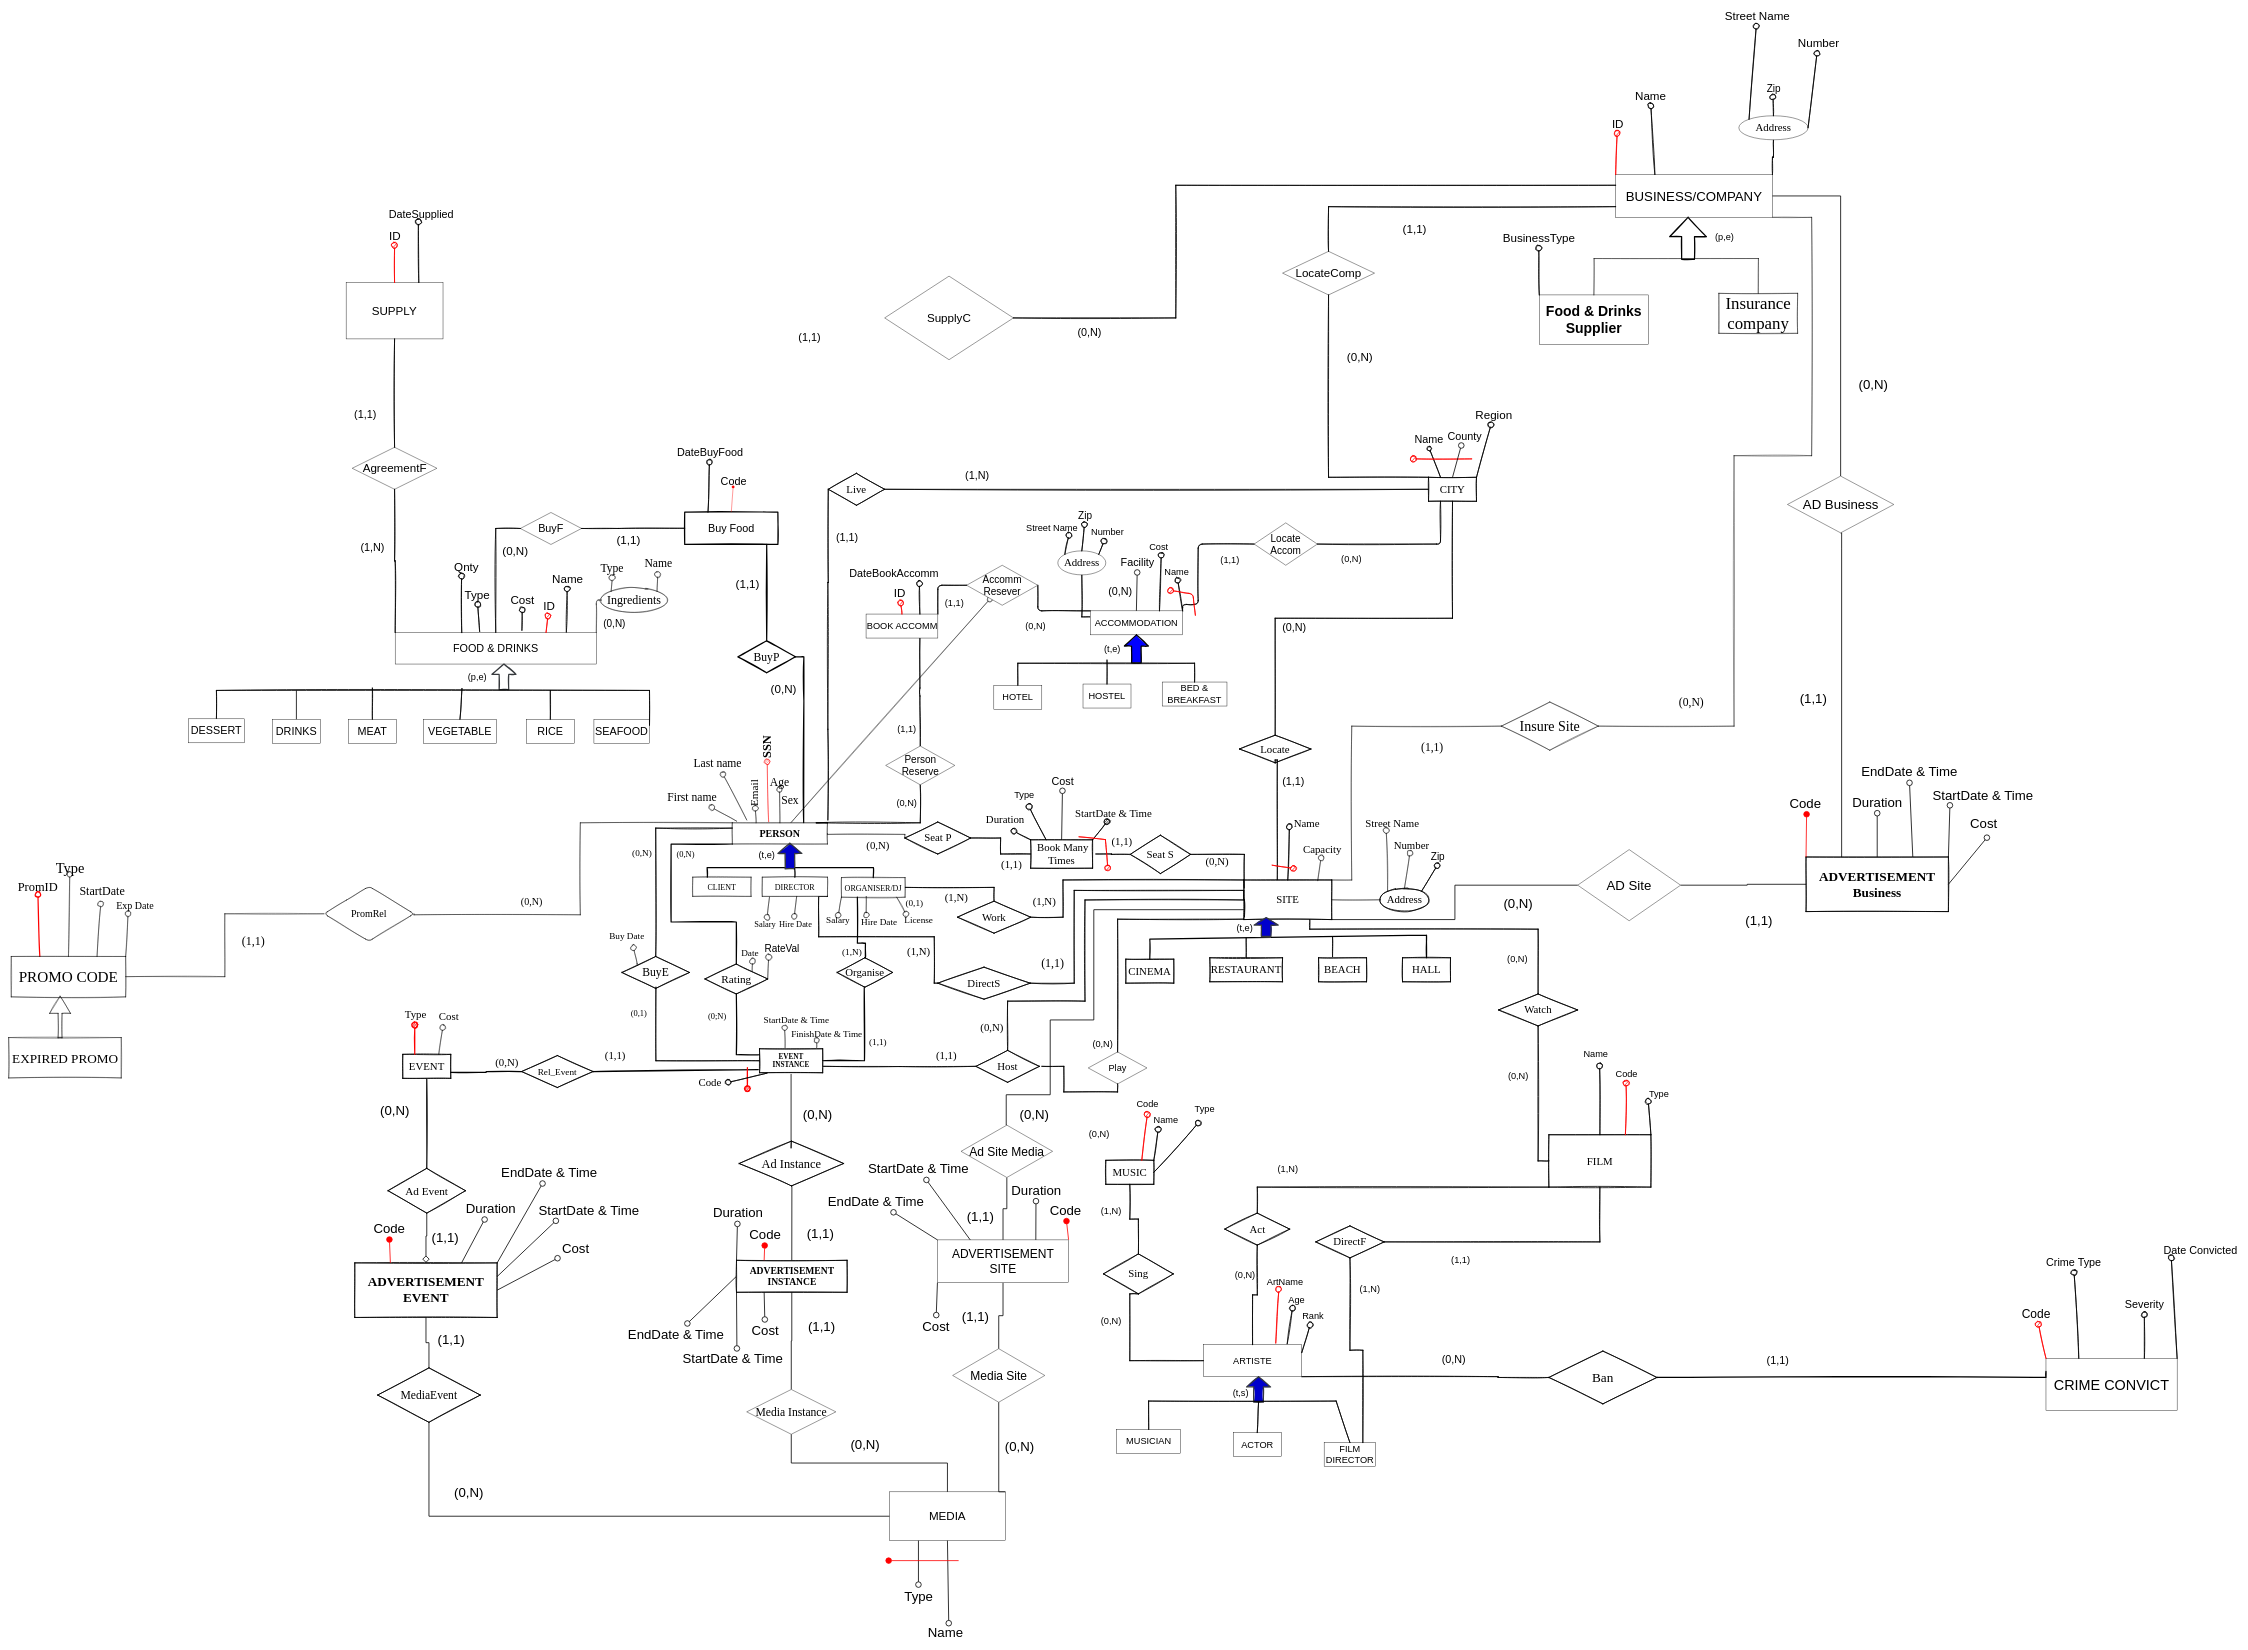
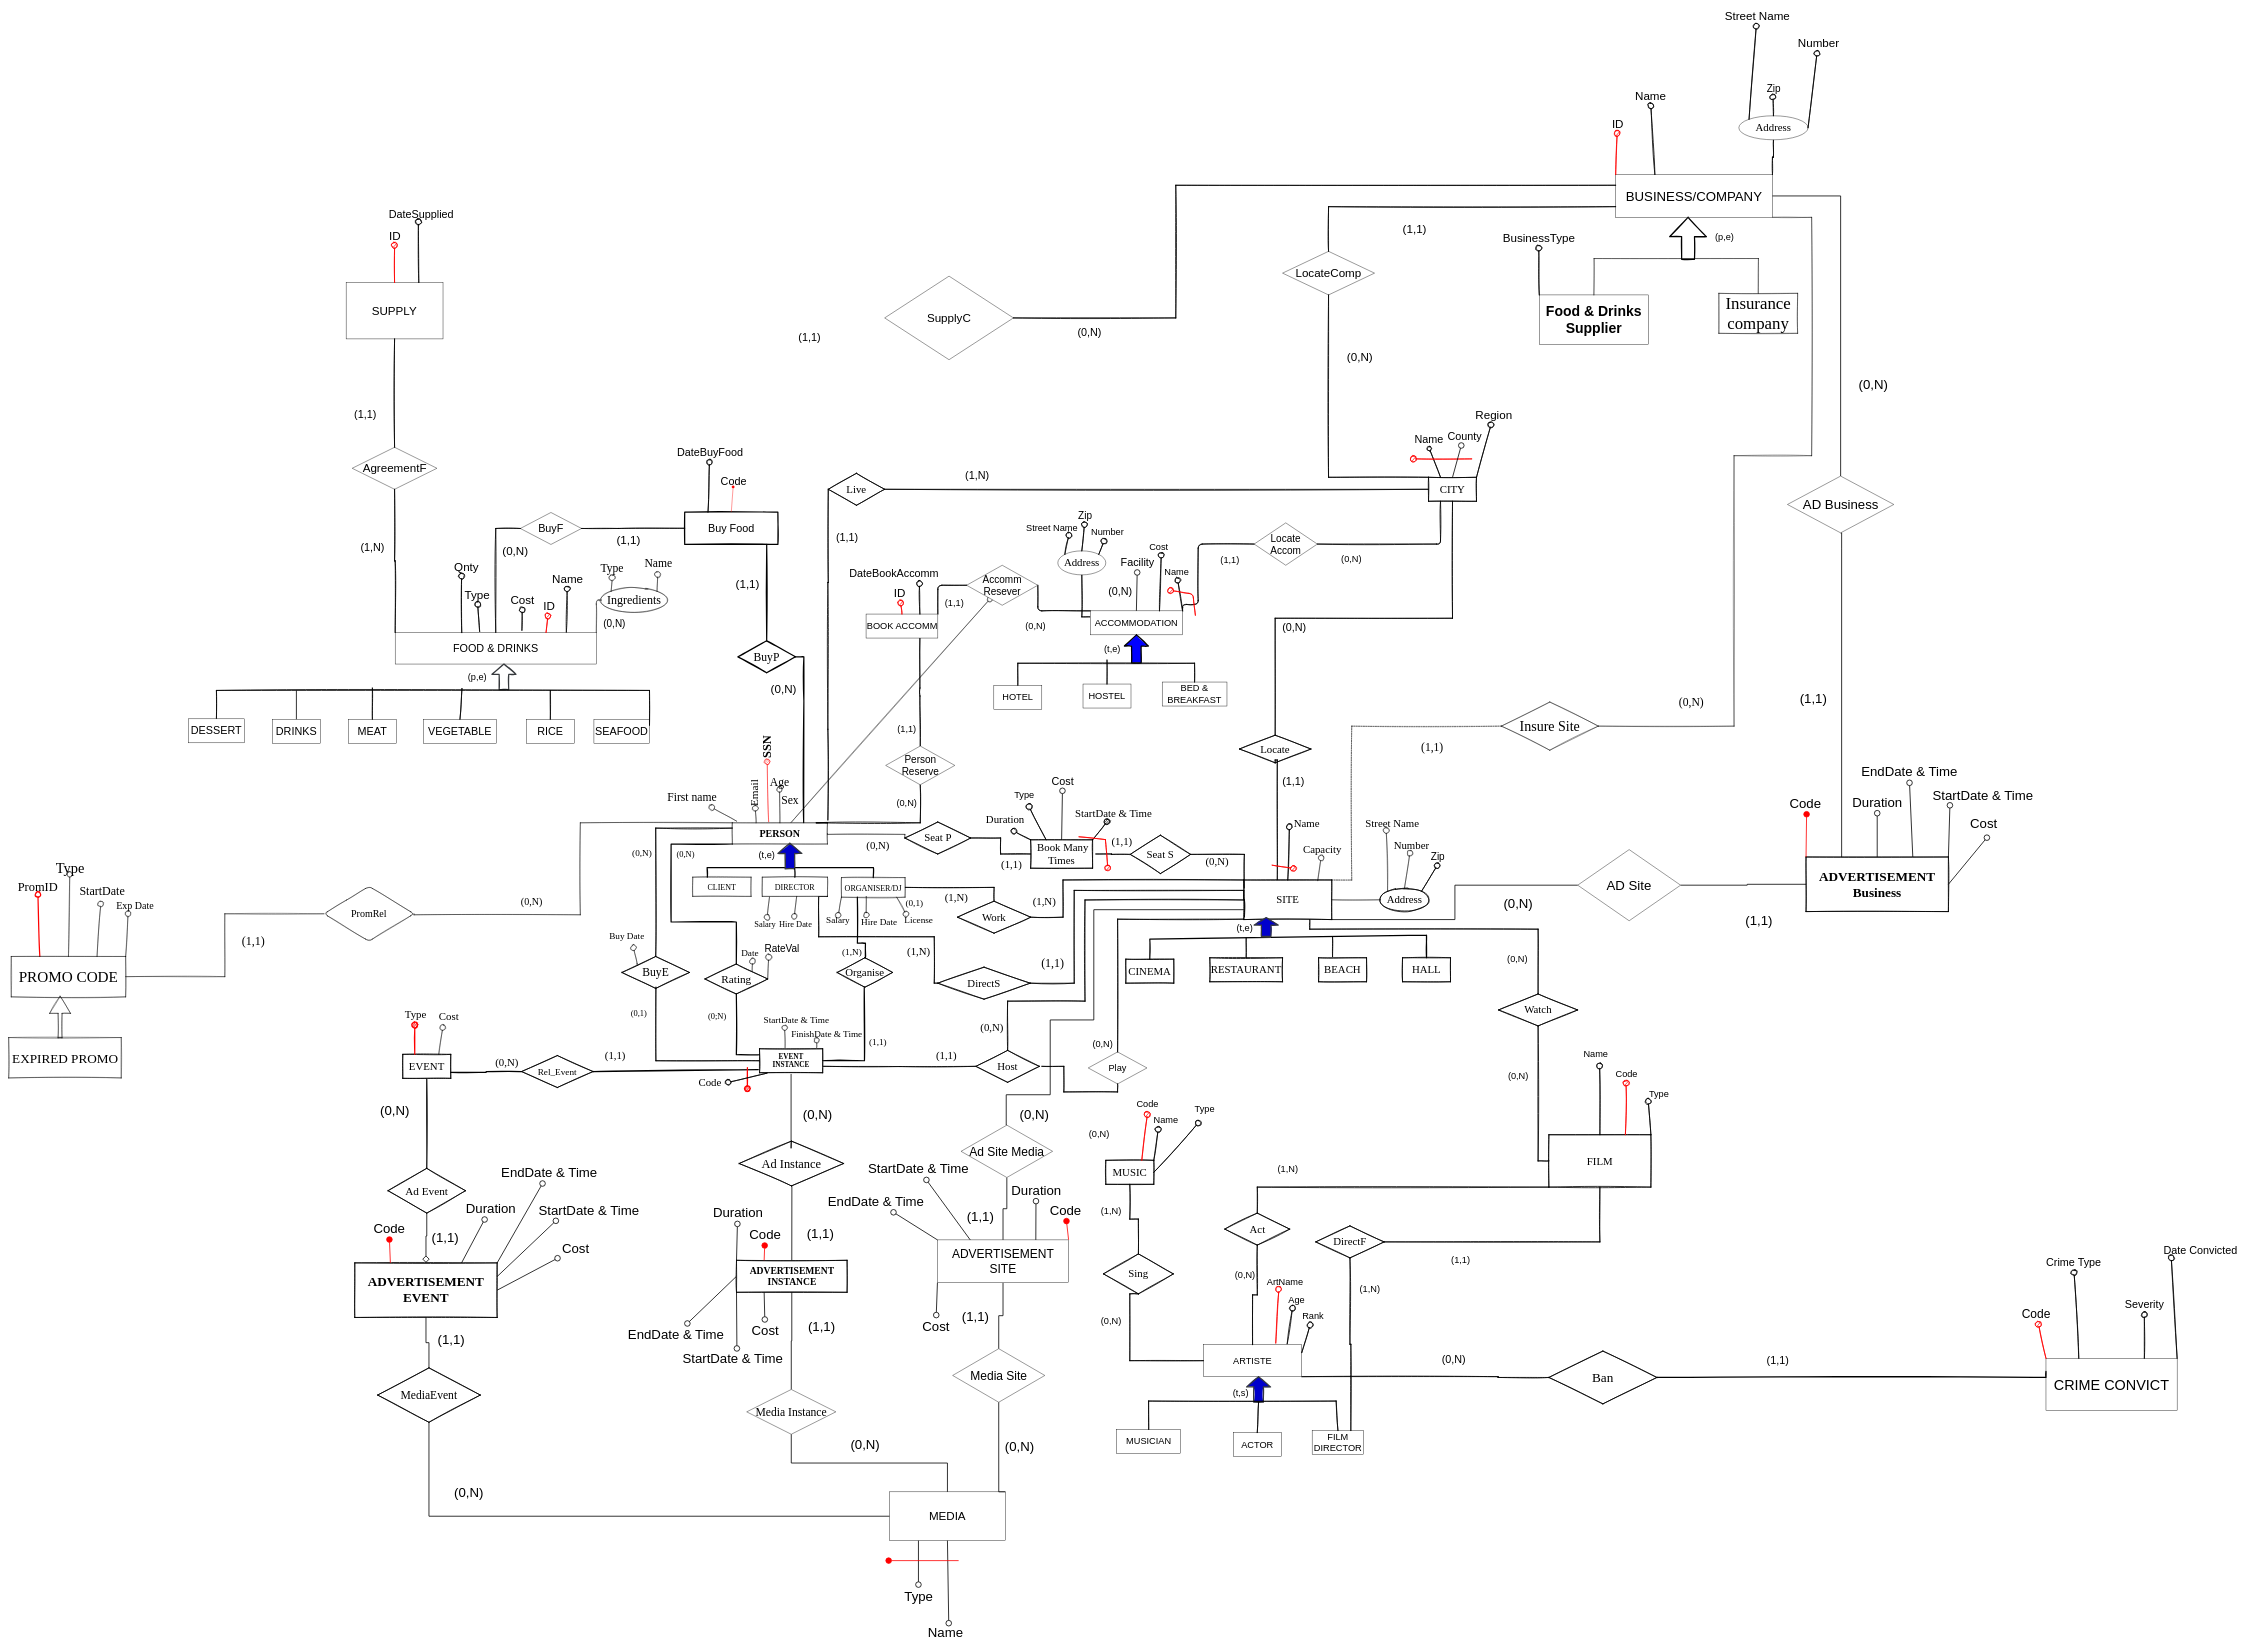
- <mxCell id="406" style="edgeStyle=orthogonalEdgeStyle;rounded=0;sketch=1;hachureGap=4;orthogonalLoop=1;jettySize=auto;html=1;exitX=0;exitY=0.5;exitDx=0;exitDy=0;entryX=1;entryY=0;entryDx=0;entryDy=0;fontFamily=Architects Daughter;fontSource=https%3A%2F%2Ffonts.googleapis.com%2Fcss%3Ffamily%3DArchitects%2BDaughter;fontSize=35;endArrow=none;endFill=0;startSize=14;endSize=14;sourcePerimeterSpacing=8;targetPerimeterSpacing=8;" parent="1" source="407" target="86" edge="1"><mxGeometry relative="1" as="geometry"><Array as="points"><mxPoint x="3379" y="1815" /><mxPoint x="3379" y="2200" /></Array></mxGeometry></mxCell>
+ <mxCell id="406" style="edgeStyle=orthogonalEdgeStyle;rounded=0;sketch=1;hachureGap=4;orthogonalLoop=1;jettySize=auto;html=1;exitX=0;exitY=0.5;exitDx=0;exitDy=0;entryX=1;entryY=0;entryDx=0;entryDy=0;fontFamily=Architects Daughter;fontSource=https%3A%2F%2Ffonts.googleapis.com%2Fcss%3Ffamily%3DArchitects%2BDaughter;fontSize=35;endArrow=none;endFill=0;startSize=14;endSize=14;sourcePerimeterSpacing=8;targetPerimeterSpacing=8;dashed=1;" parent="1" source="407" target="86" edge="1"><mxGeometry relative="1" as="geometry"><Array as="points"><mxPoint x="3379" y="1815" /><mxPoint x="3379" y="2200" /></Array></mxGeometry></mxCell>
- <mxCell id="443" value="Last name" style="text;html=1;align=center;verticalAlign=middle;resizable=0;points=[];autosize=1;strokeColor=none;fillColor=none;sketch=1;hachureGap=4;fontFamily=Architects Daughter;fontSource=https%3A%2F%2Ffonts.googleapis.com%2Fcss%3Ffamily%3DArchitects%2BDaughter;fontSize=29;" parent="1" vertex="1"><mxGeometry x="1717.5" y="1889" width="150" height="39" as="geometry" /></mxCell>
- <mxCell id="445" value="" style="endArrow=oval;html=1;rounded=0;sketch=1;hachureGap=4;fontFamily=Architects Daughter;fontSource=https%3A%2F%2Ffonts.googleapis.com%2Fcss%3Ffamily%3DArchitects%2BDaughter;fontSize=29;startSize=14;endSize=14;sourcePerimeterSpacing=8;targetPerimeterSpacing=8;strokeColor=#000000;endFill=0;exitX=0.152;exitY=-0.132;exitDx=0;exitDy=0;exitPerimeter=0;" parent="1" source="5" target="443" edge="1"><mxGeometry width="50" height="50" relative="1" as="geometry"><mxPoint x="1765.5" y="1962" as="sourcePoint" /><mxPoint x="1749" y="1856" as="targetPoint" /><Array as="points" /></mxGeometry></mxCell>
- <mxCell id="224" value="FILM DIRECTOR" style="whiteSpace=wrap;html=1;fontSize=23;strokeColor=#000000;fillColor=none;" parent="1" vertex="1"><mxGeometry x="3310" y="3607" width="129" height="60" as="geometry" /></mxCell>
+ <mxCell id="224" value="FILM DIRECTOR" style="whiteSpace=wrap;html=1;fontSize=23;strokeColor=#000000;fillColor=none;" parent="1" vertex="1"><mxGeometry x="3280" y="3577" width="129" height="60" as="geometry" /></mxCell>
